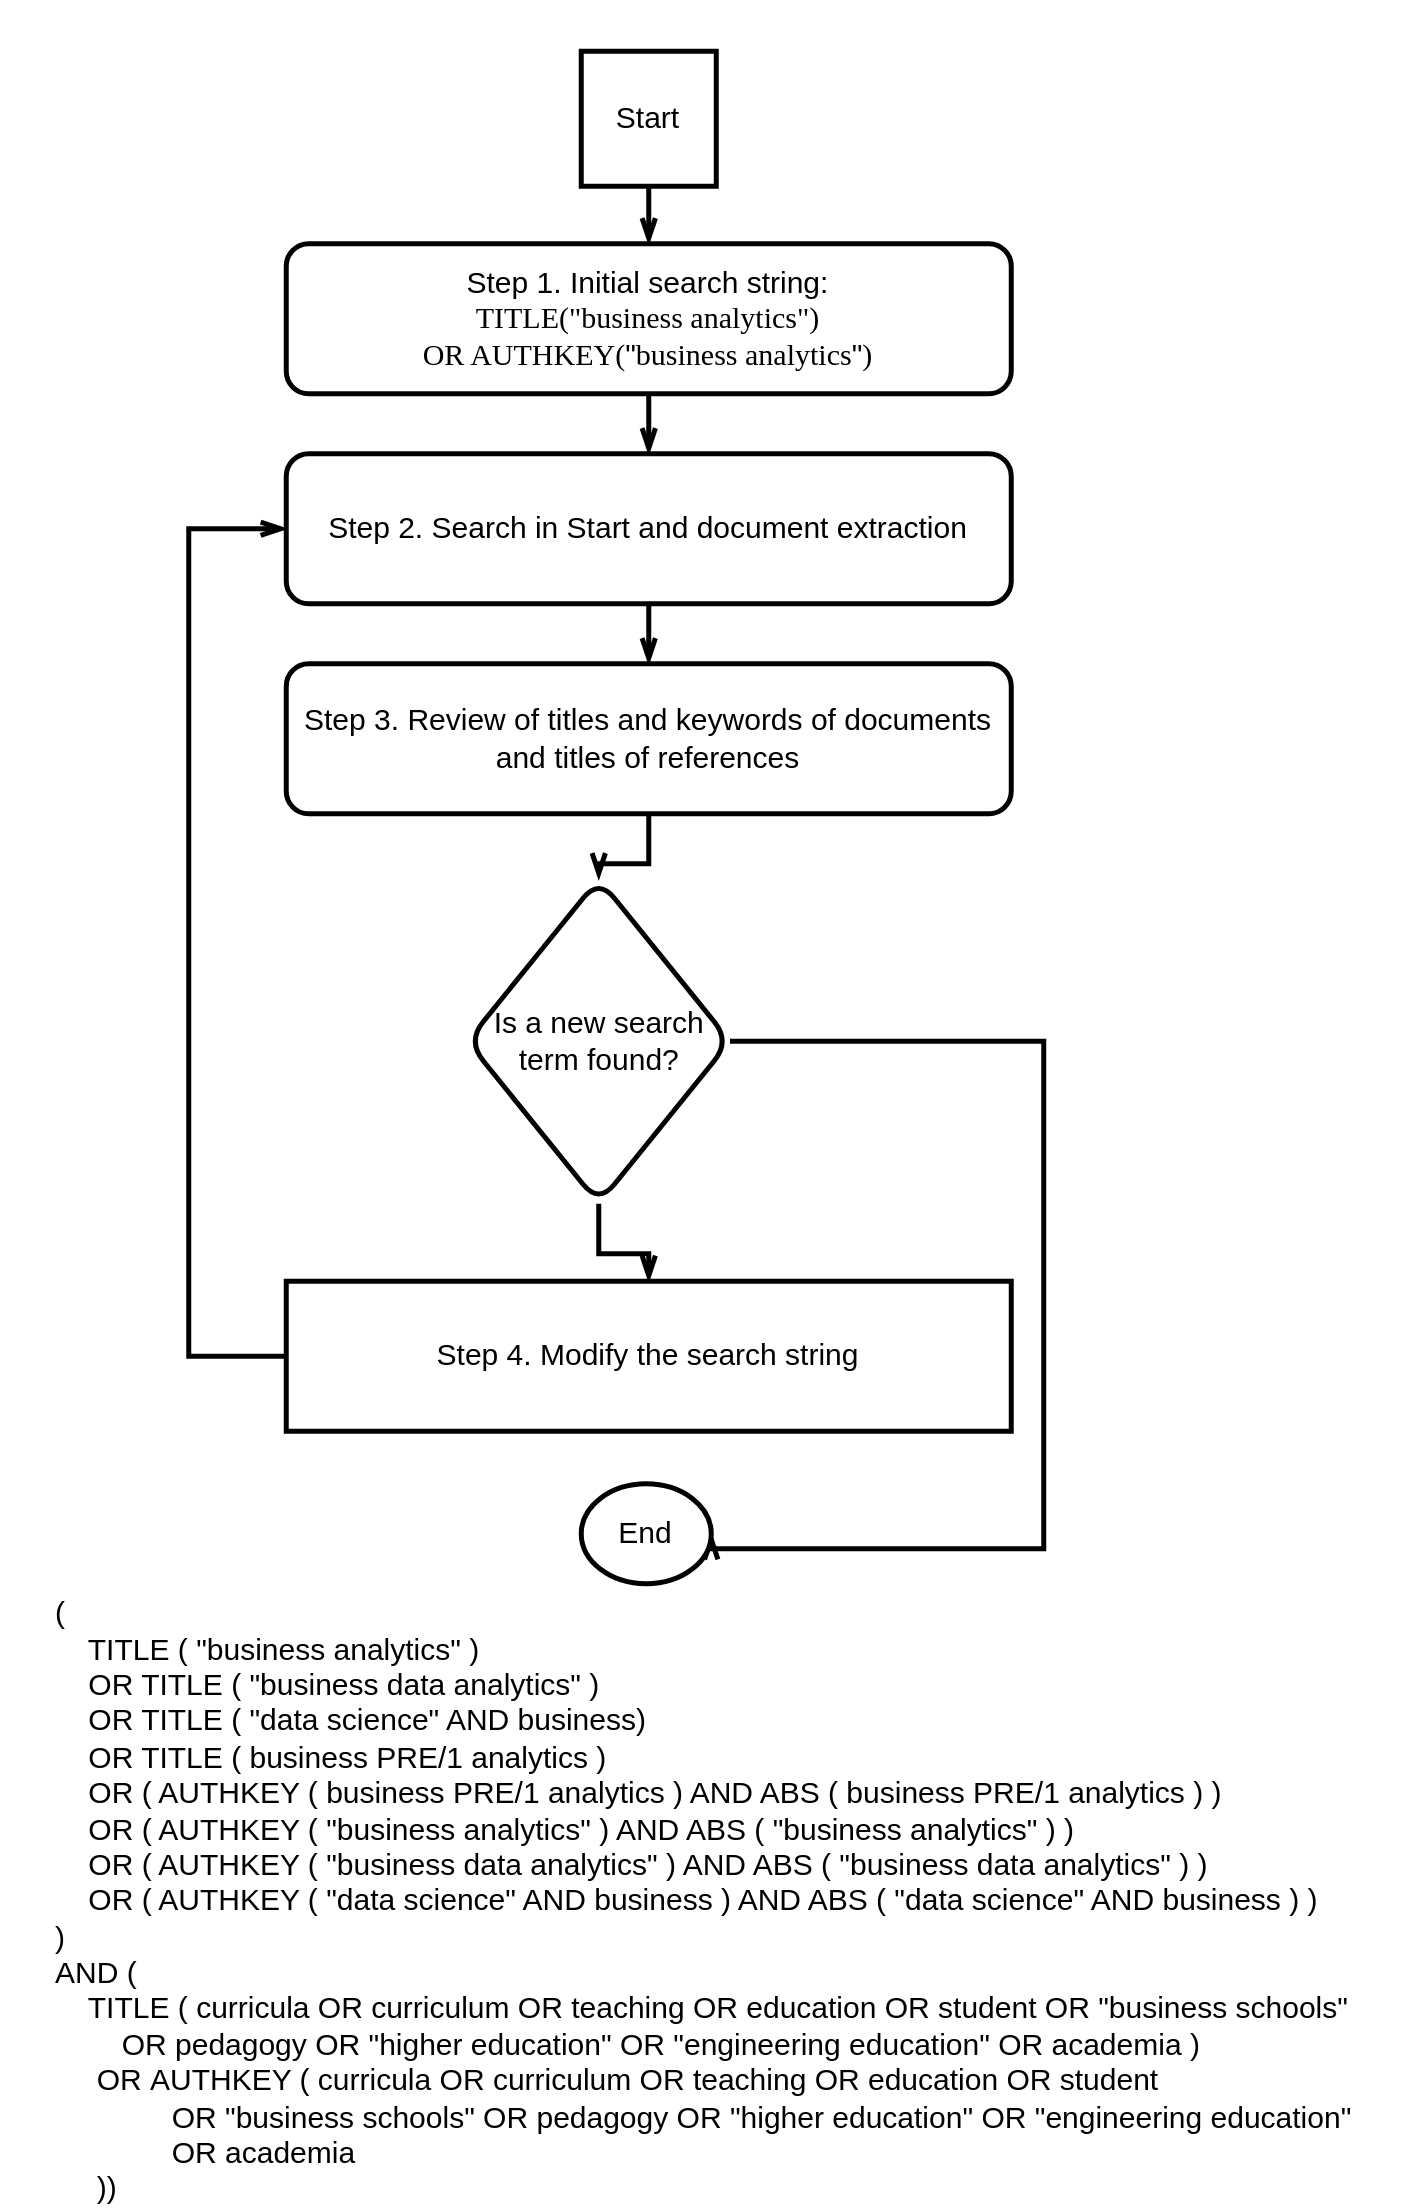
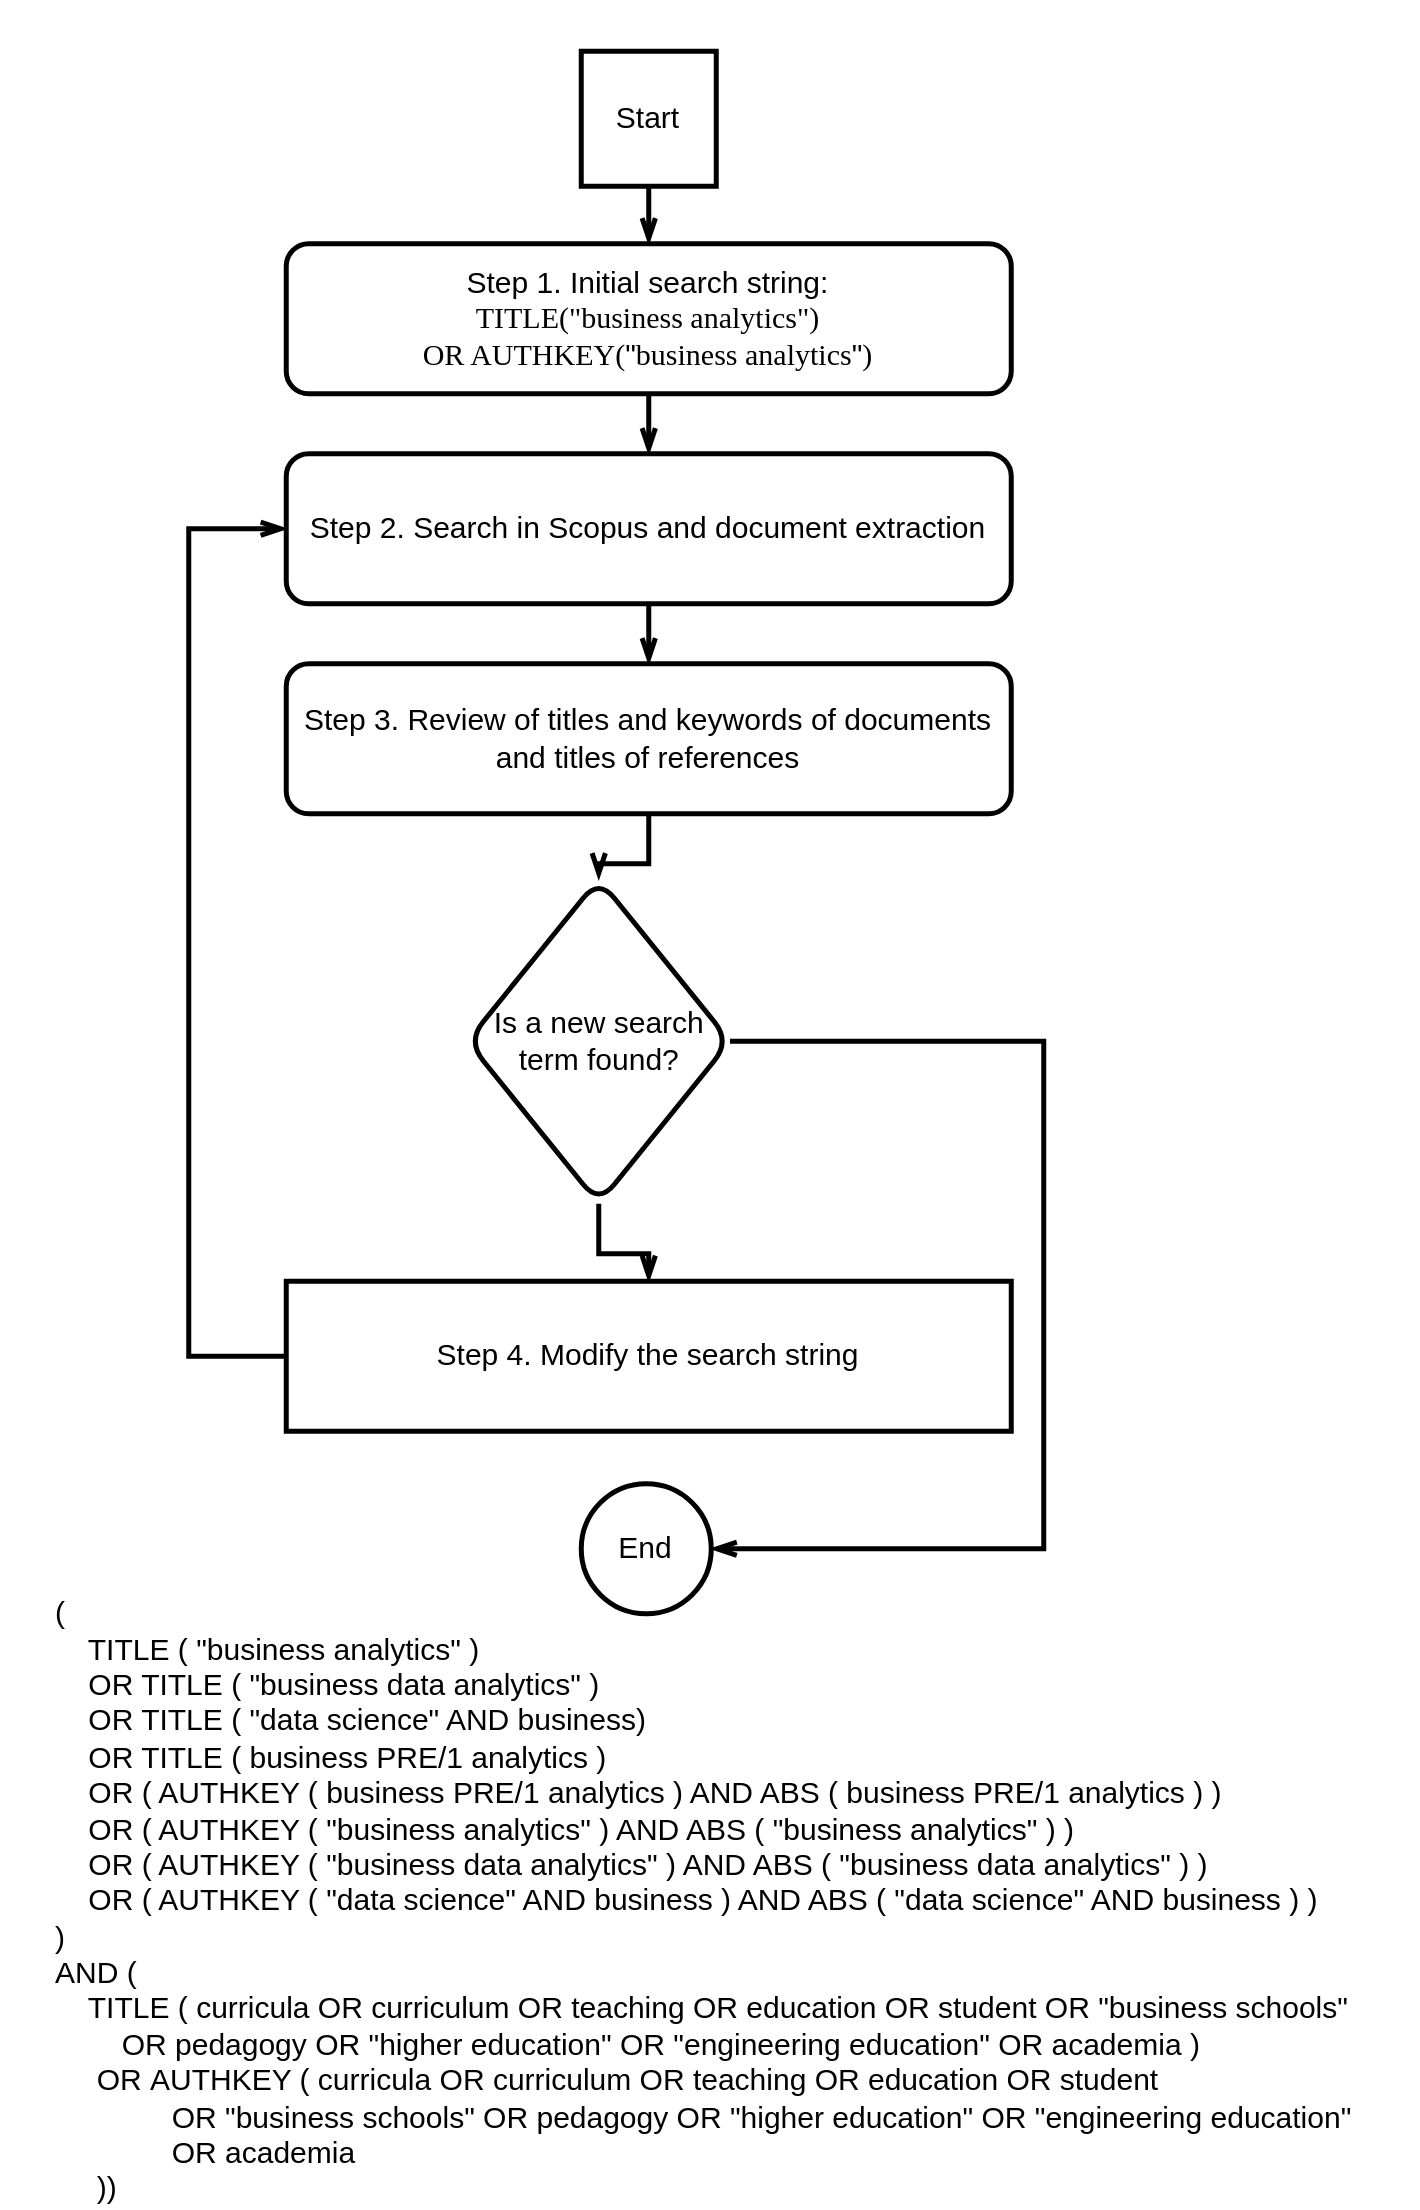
- <mxCell id="7" value="Step 2. Search in Start and document extraction" style="rounded=1;whiteSpace=wrap;html=1;fontColor=#000000;strokeColor=#000000;strokeWidth=2;fillColor=#FFFFFF;" parent="1" vertex="1"><mxGeometry x="114" y="181" width="290" height="60" as="geometry" /></mxCell>
+ <mxCell id="7" value="Step 2. Search in Scopus and document extraction" style="rounded=1;whiteSpace=wrap;html=1;fontColor=#000000;strokeColor=#000000;strokeWidth=2;fillColor=#FFFFFF;" parent="1" vertex="1"><mxGeometry x="114" y="181" width="290" height="60" as="geometry" /></mxCell>
- <mxCell id="15" value="End" style="ellipse;whiteSpace=wrap;html=1;aspect=fixed;strokeColor=#000000;strokeWidth=2;fillColor=#FFFFFF;fontColor=#000000;" parent="1" vertex="1"><mxGeometry x="232" y="593" width="52" height="40" as="geometry" /></mxCell>
+ <mxCell id="15" value="End" style="ellipse;whiteSpace=wrap;html=1;aspect=fixed;strokeColor=#000000;strokeWidth=2;fillColor=#FFFFFF;fontColor=#000000;" parent="1" vertex="1"><mxGeometry x="232" y="593" width="52" height="52" as="geometry" /></mxCell>
